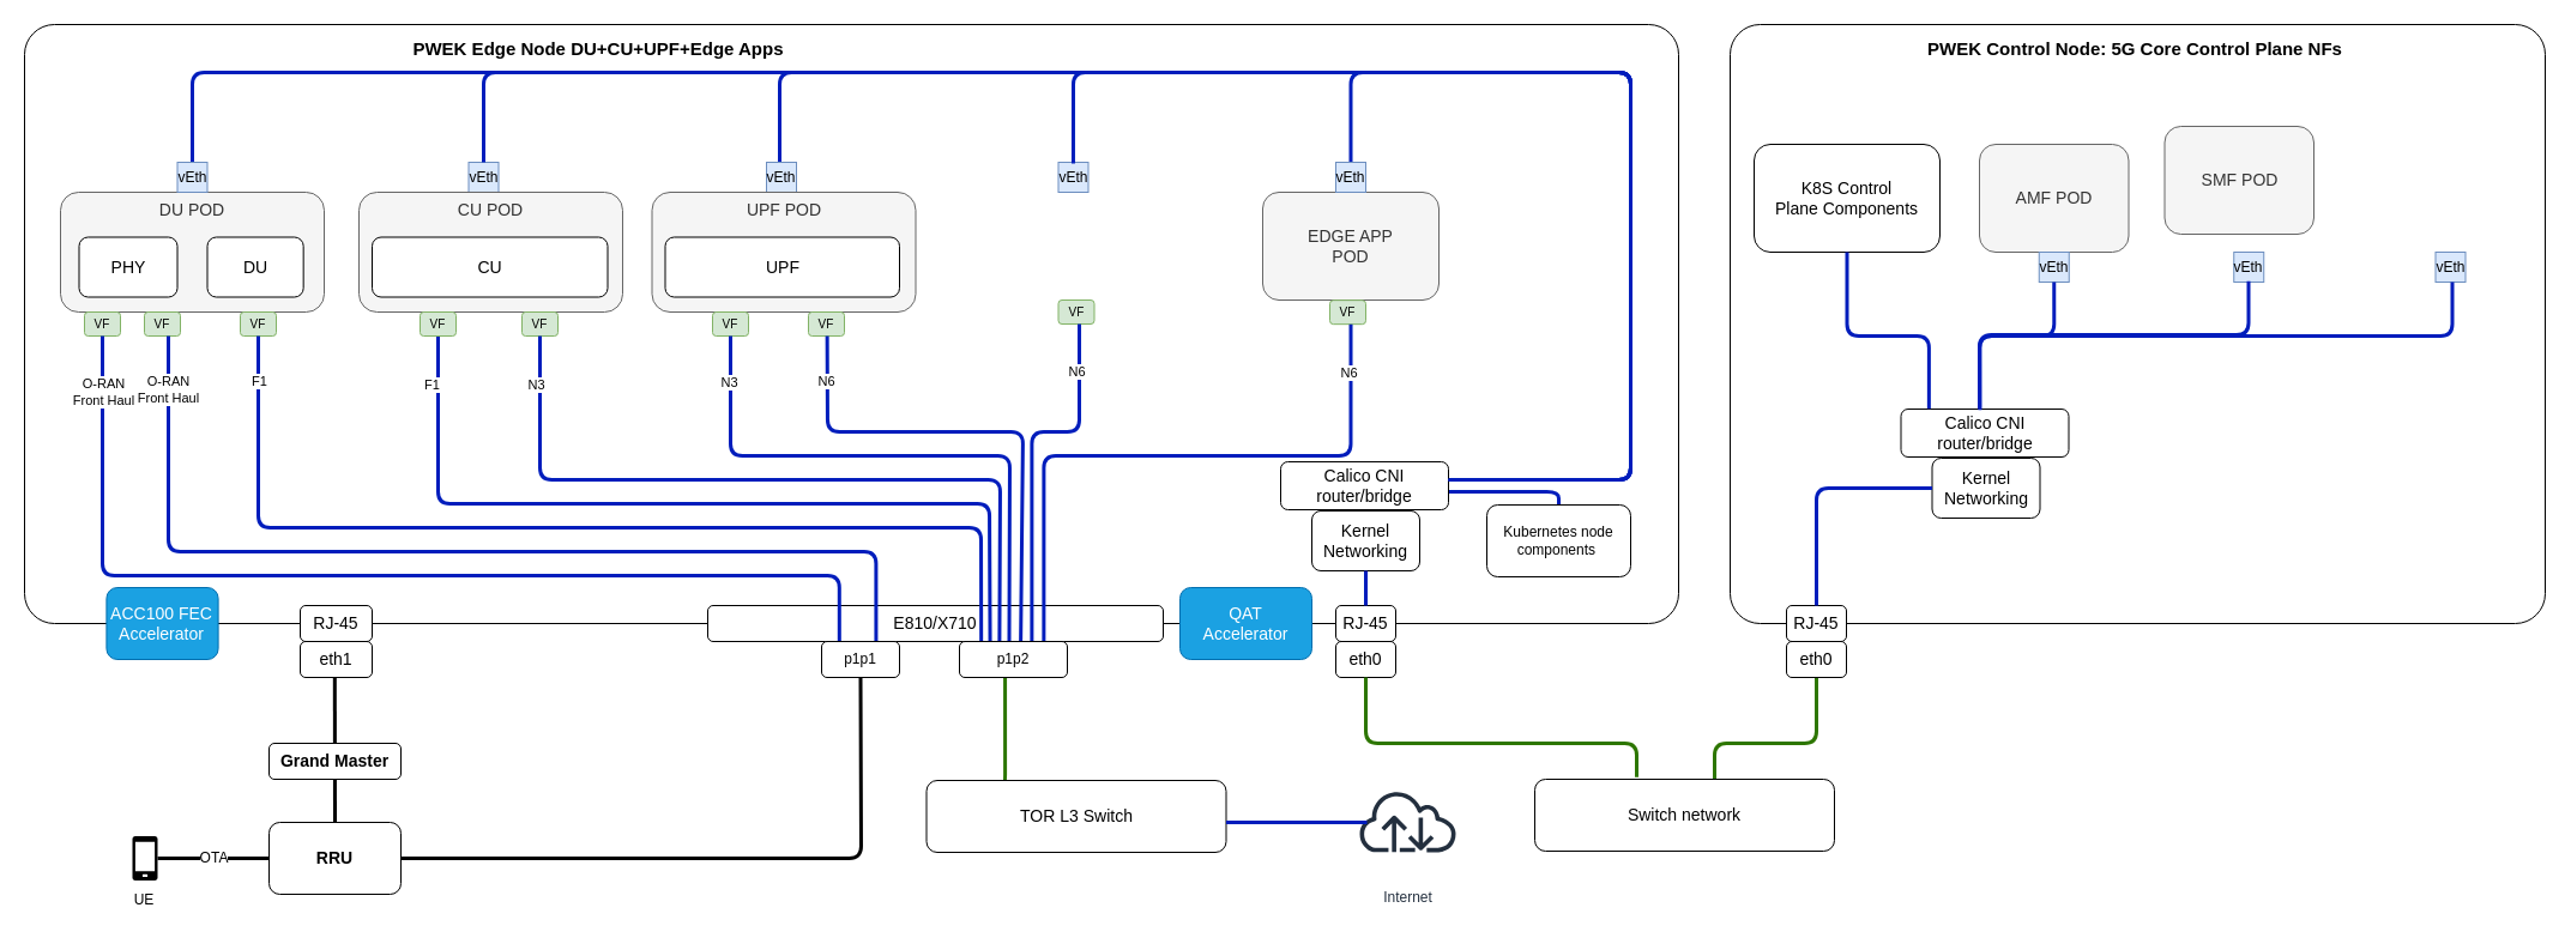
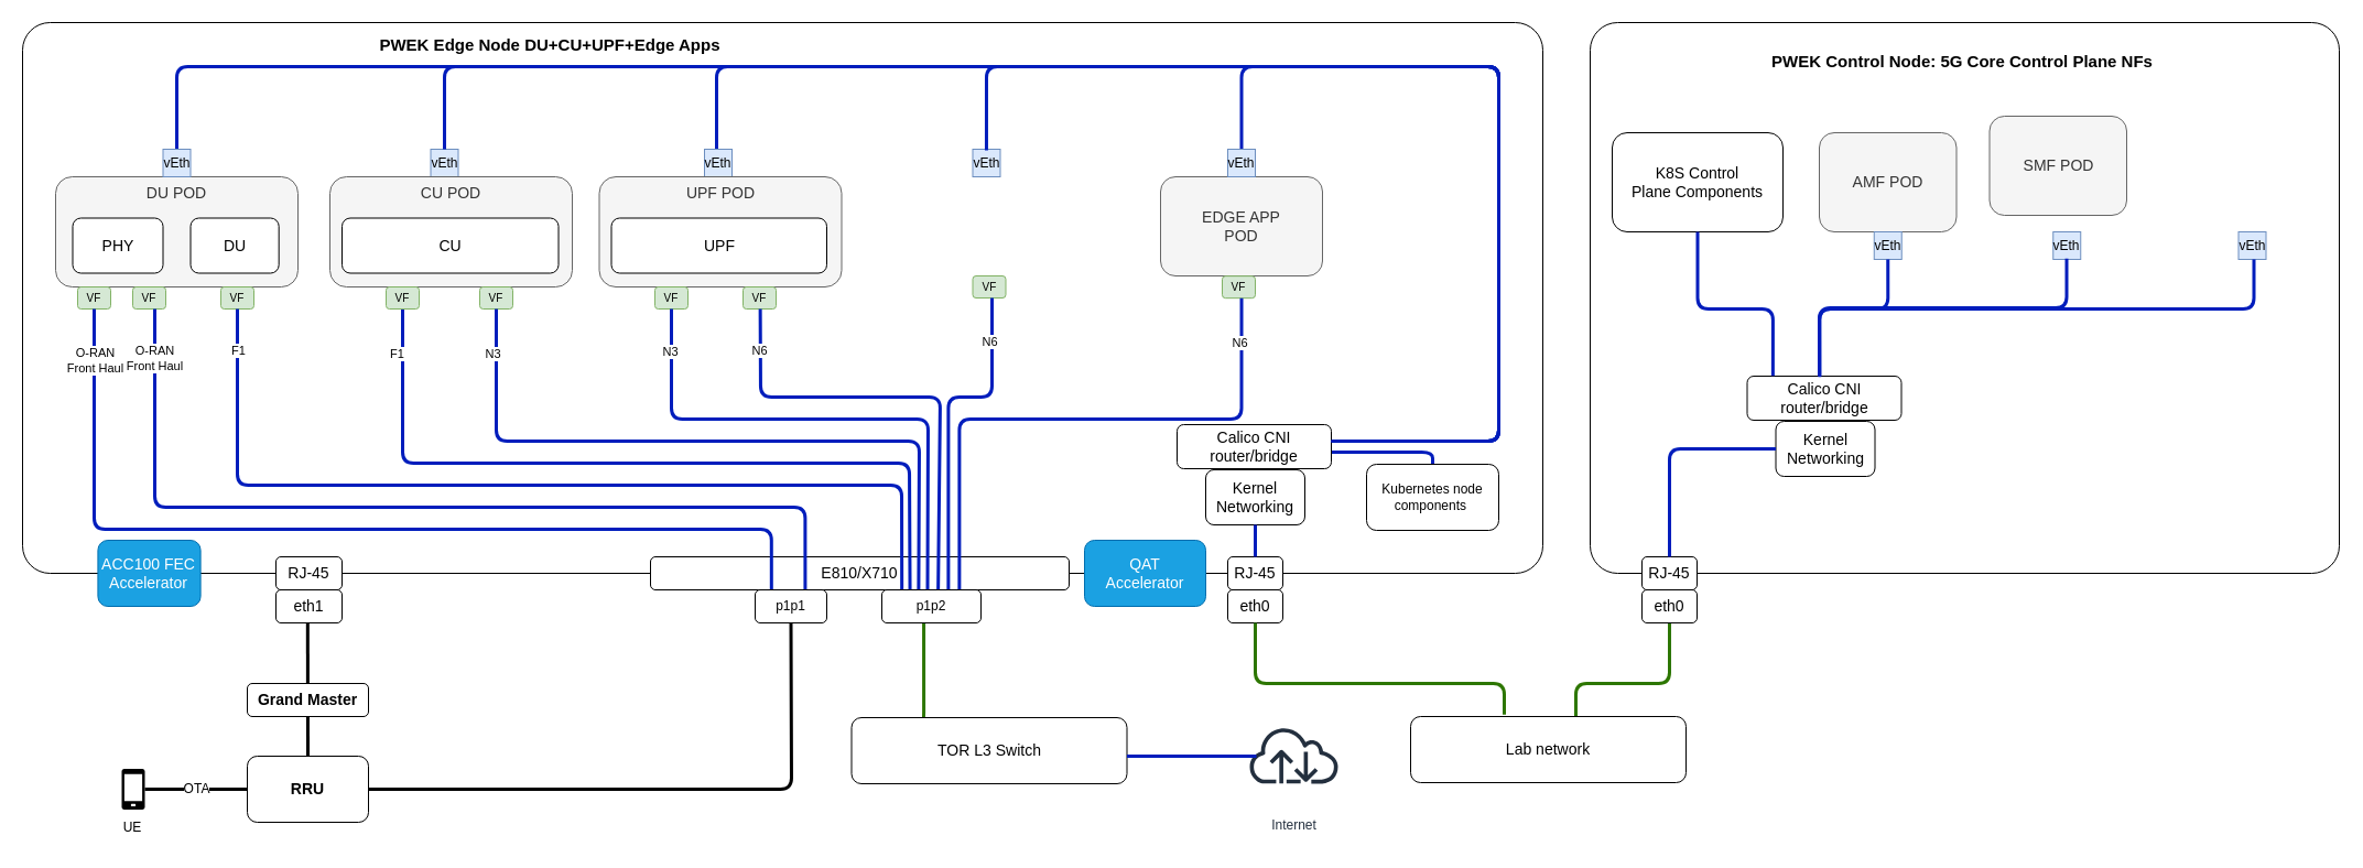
- <mxCell id="58" value="PWEK Control Node: 5G Core Control Plane NFs" style="text;html=1;strokeColor=none;fillColor=none;align=center;verticalAlign=middle;whiteSpace=wrap;rounded=0;fontSize=15;fontStyle=1" vertex="1" parent="1"><mxGeometry x="1592.5" y="30" width="376" height="20" as="geometry" /></mxCell>
+ <mxCell id="58" value="PWEK Control Node: 5G Core Control Plane NFs" style="text;html=1;strokeColor=none;fillColor=none;align=center;verticalAlign=middle;whiteSpace=wrap;rounded=0;fontSize=15;fontStyle=1" vertex="1" parent="1"><mxGeometry x="1592.5" y="45" width="376" height="20" as="geometry" /></mxCell>
- <mxCell id="93" value="&lt;span style=&quot;font-size: 14px&quot;&gt;Switch network&lt;/span&gt;" style="rounded=1;whiteSpace=wrap;html=1;" vertex="1" parent="1"><mxGeometry x="1280" y="650" width="250" height="60" as="geometry" /></mxCell>
+ <mxCell id="93" value="&lt;span style=&quot;font-size: 14px&quot;&gt;Lab network&lt;/span&gt;" style="rounded=1;whiteSpace=wrap;html=1;" vertex="1" parent="1"><mxGeometry x="1280" y="650" width="250" height="60" as="geometry" /></mxCell>
